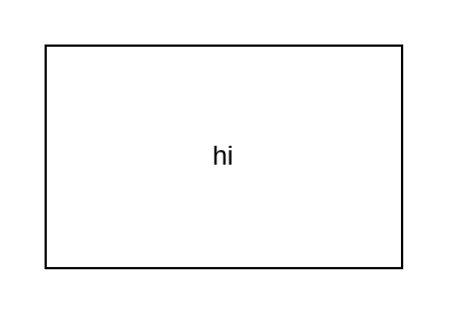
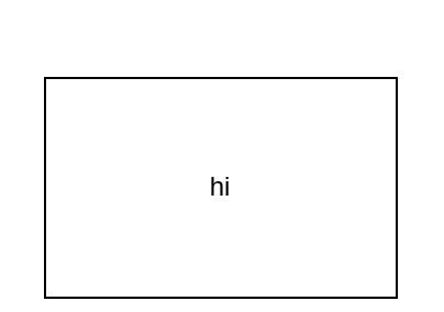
- <mxCell id="2" value="hi" style="rounded=0;whiteSpace=wrap;html=1;" vertex="1" parent="1"><mxGeometry x="20" y="20" width="160" height="100" as="geometry" /></mxCell>
+ <mxCell id="2" value="hi" style="rounded=0;whiteSpace=wrap;html=1;" vertex="1" parent="1"><mxGeometry x="20" y="35" width="160" height="100" as="geometry" /></mxCell>
